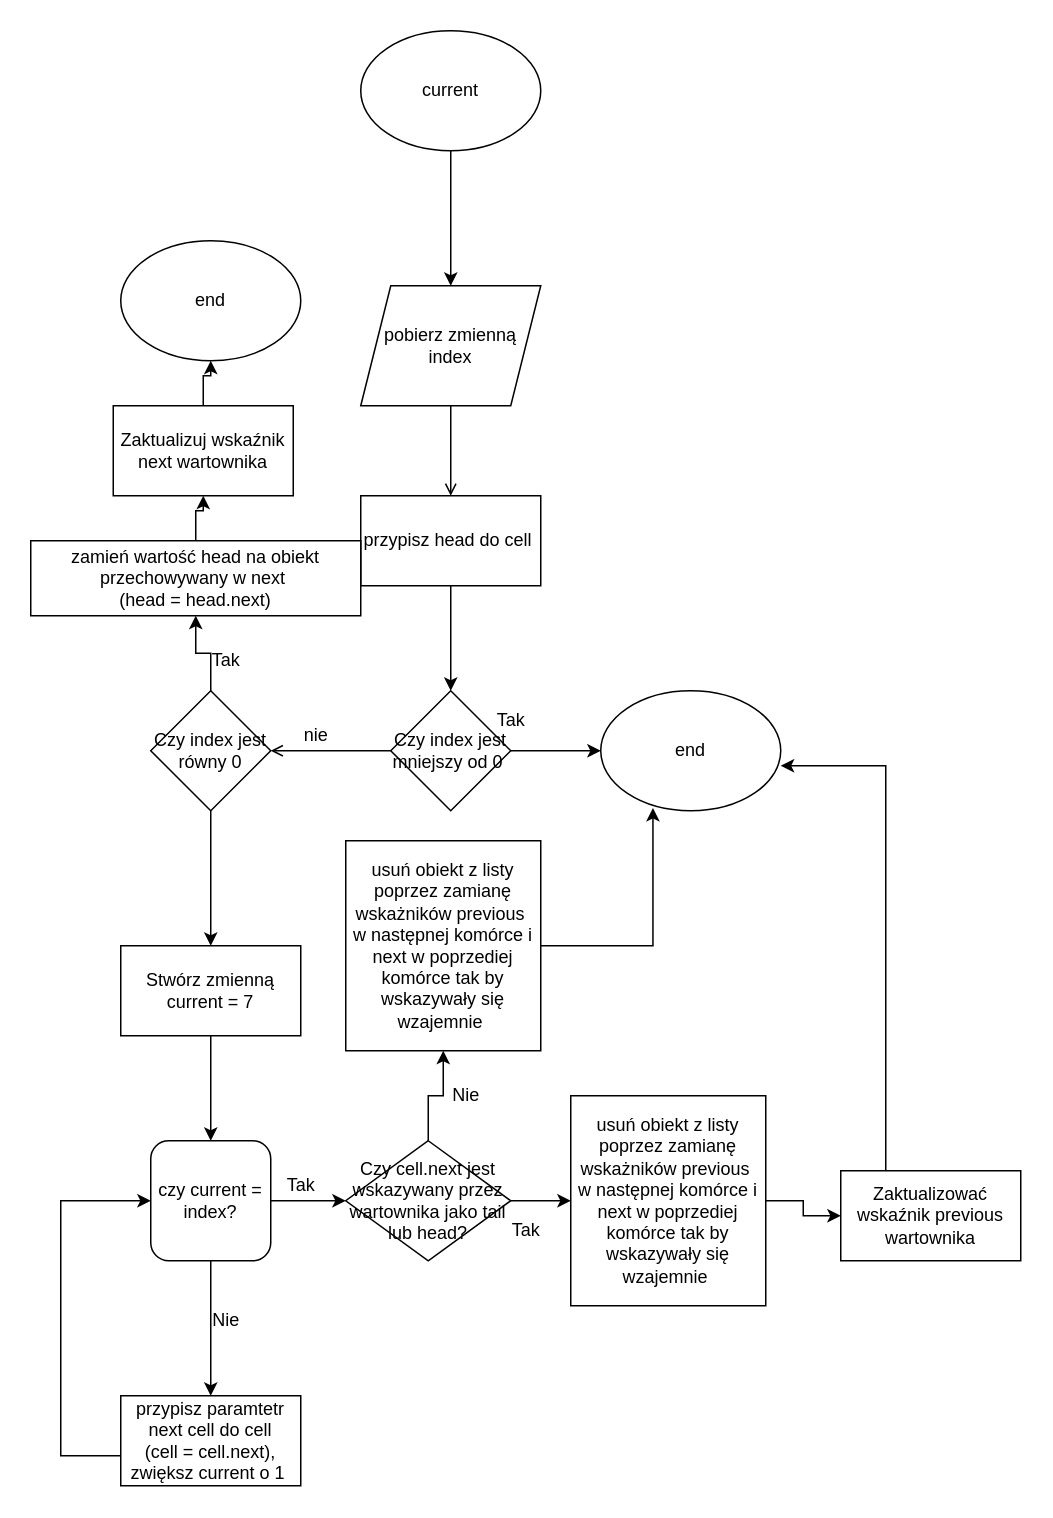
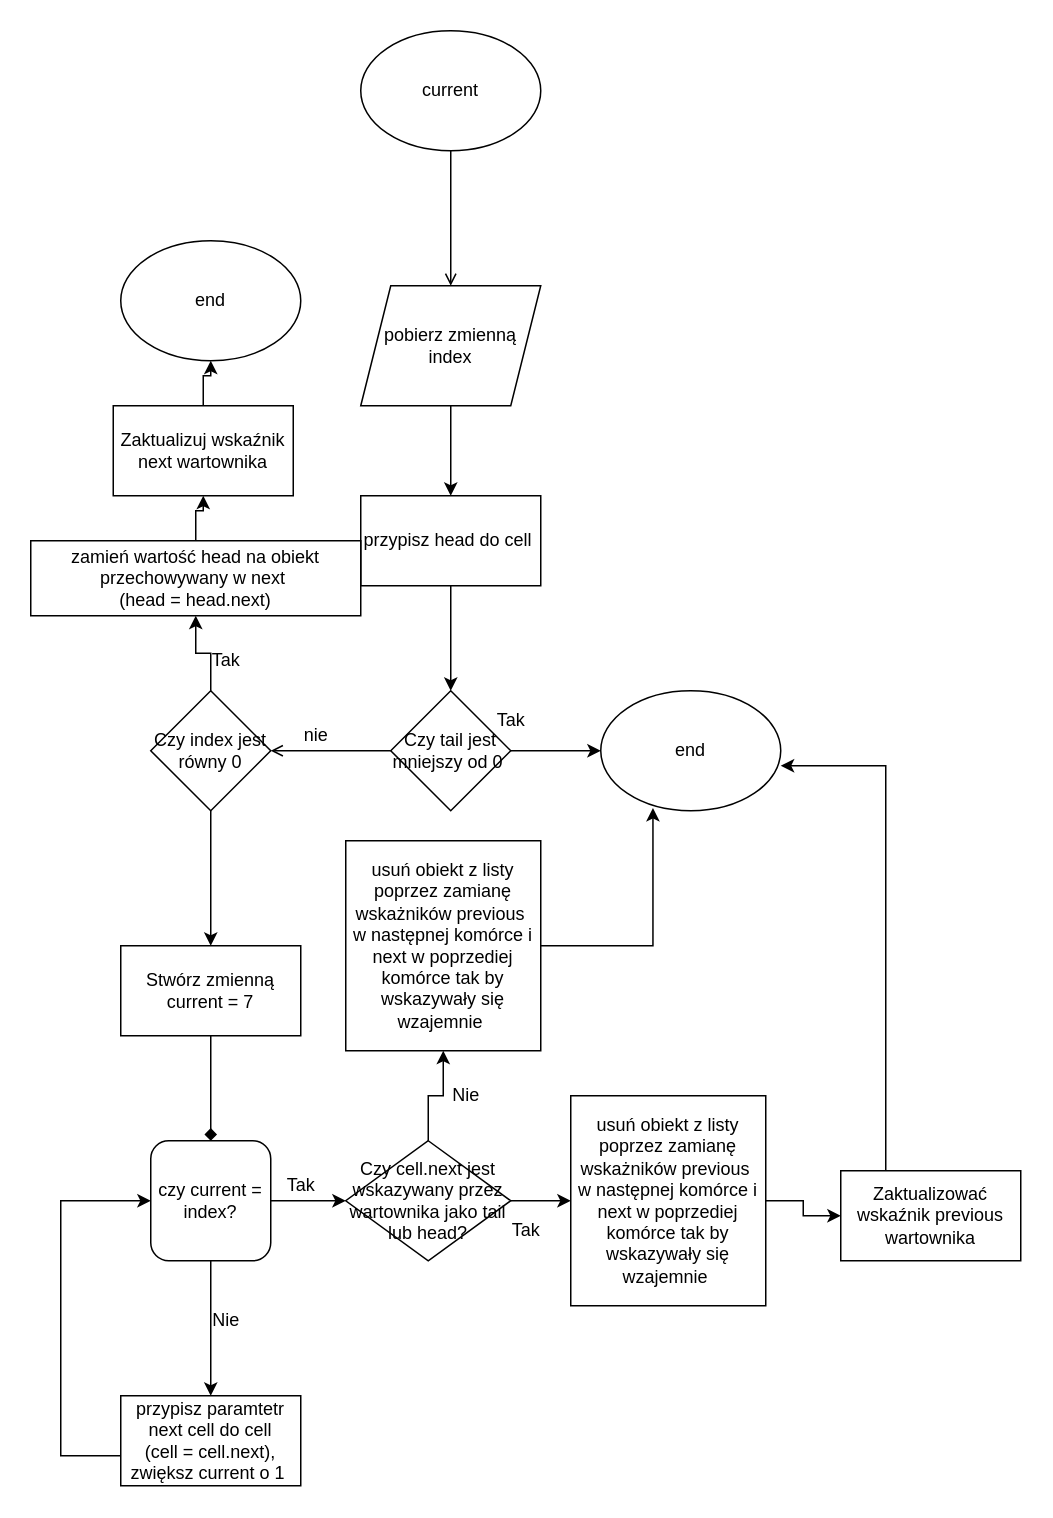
- <mxCell id="2" value="" style="edgeStyle=orthogonalEdgeStyle;rounded=0;orthogonalLoop=1;jettySize=auto;html=1;" parent="1" source="3" target="5" edge="1"><mxGeometry relative="1" as="geometry" /></mxCell>
+ <mxCell id="2" value="" style="edgeStyle=orthogonalEdgeStyle;rounded=0;orthogonalLoop=1;jettySize=auto;html=1;endArrow=open;" parent="1" source="3" target="5" edge="1"><mxGeometry relative="1" as="geometry" /></mxCell>
- <mxCell id="4" value="" style="edgeStyle=orthogonalEdgeStyle;rounded=0;orthogonalLoop=1;jettySize=auto;html=1;endArrow=open;" parent="1" source="5" target="7" edge="1"><mxGeometry relative="1" as="geometry" /></mxCell>
+ <mxCell id="4" value="" style="edgeStyle=orthogonalEdgeStyle;rounded=0;orthogonalLoop=1;jettySize=auto;html=1;" parent="1" source="5" target="7" edge="1"><mxGeometry relative="1" as="geometry" /></mxCell>
- <mxCell id="10" value="Czy index jest mniejszy od 0&amp;nbsp;" style="rhombus;whiteSpace=wrap;html=1;" parent="1" vertex="1"><mxGeometry x="260" y="460" width="80" height="80" as="geometry" /></mxCell>
+ <mxCell id="10" value="Czy tail jest mniejszy od 0&amp;nbsp;" style="rhombus;whiteSpace=wrap;html=1;" parent="1" vertex="1"><mxGeometry x="260" y="460" width="80" height="80" as="geometry" /></mxCell>
- <mxCell id="21" value="" style="edgeStyle=orthogonalEdgeStyle;rounded=0;orthogonalLoop=1;jettySize=auto;html=1;" parent="1" source="22" target="25" edge="1"><mxGeometry relative="1" as="geometry" /></mxCell>
+ <mxCell id="21" value="" style="edgeStyle=orthogonalEdgeStyle;rounded=0;orthogonalLoop=1;jettySize=auto;html=1;endArrow=diamond;" parent="1" source="22" target="25" edge="1"><mxGeometry relative="1" as="geometry" /></mxCell>
